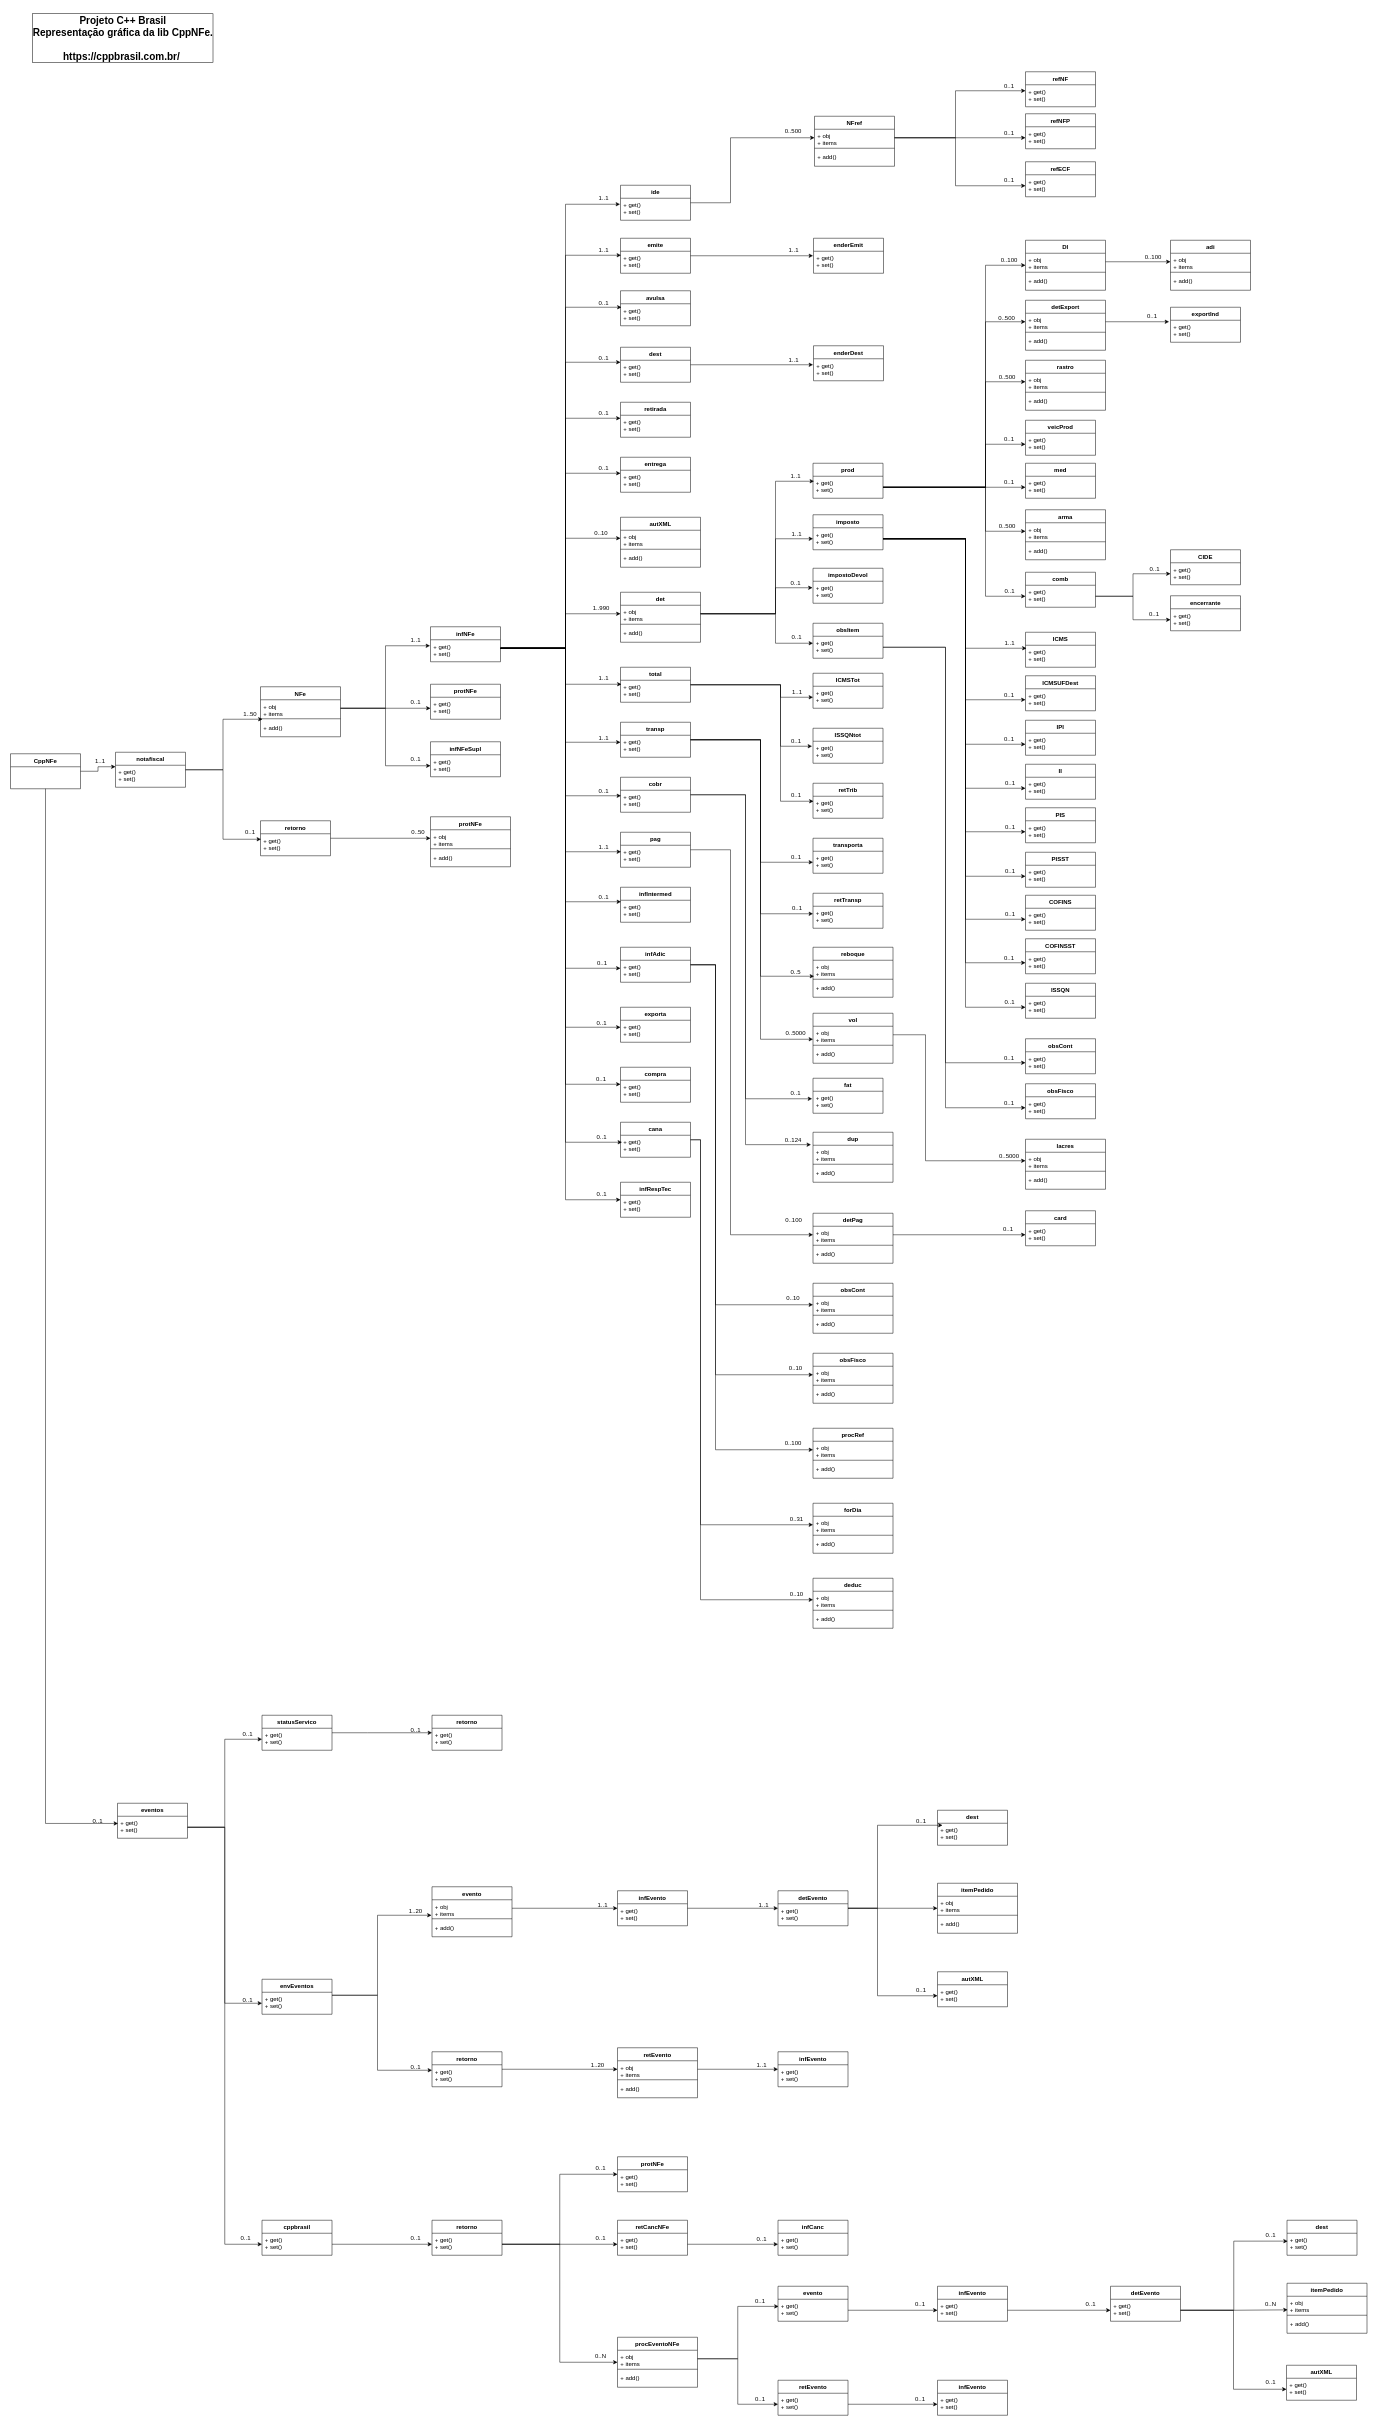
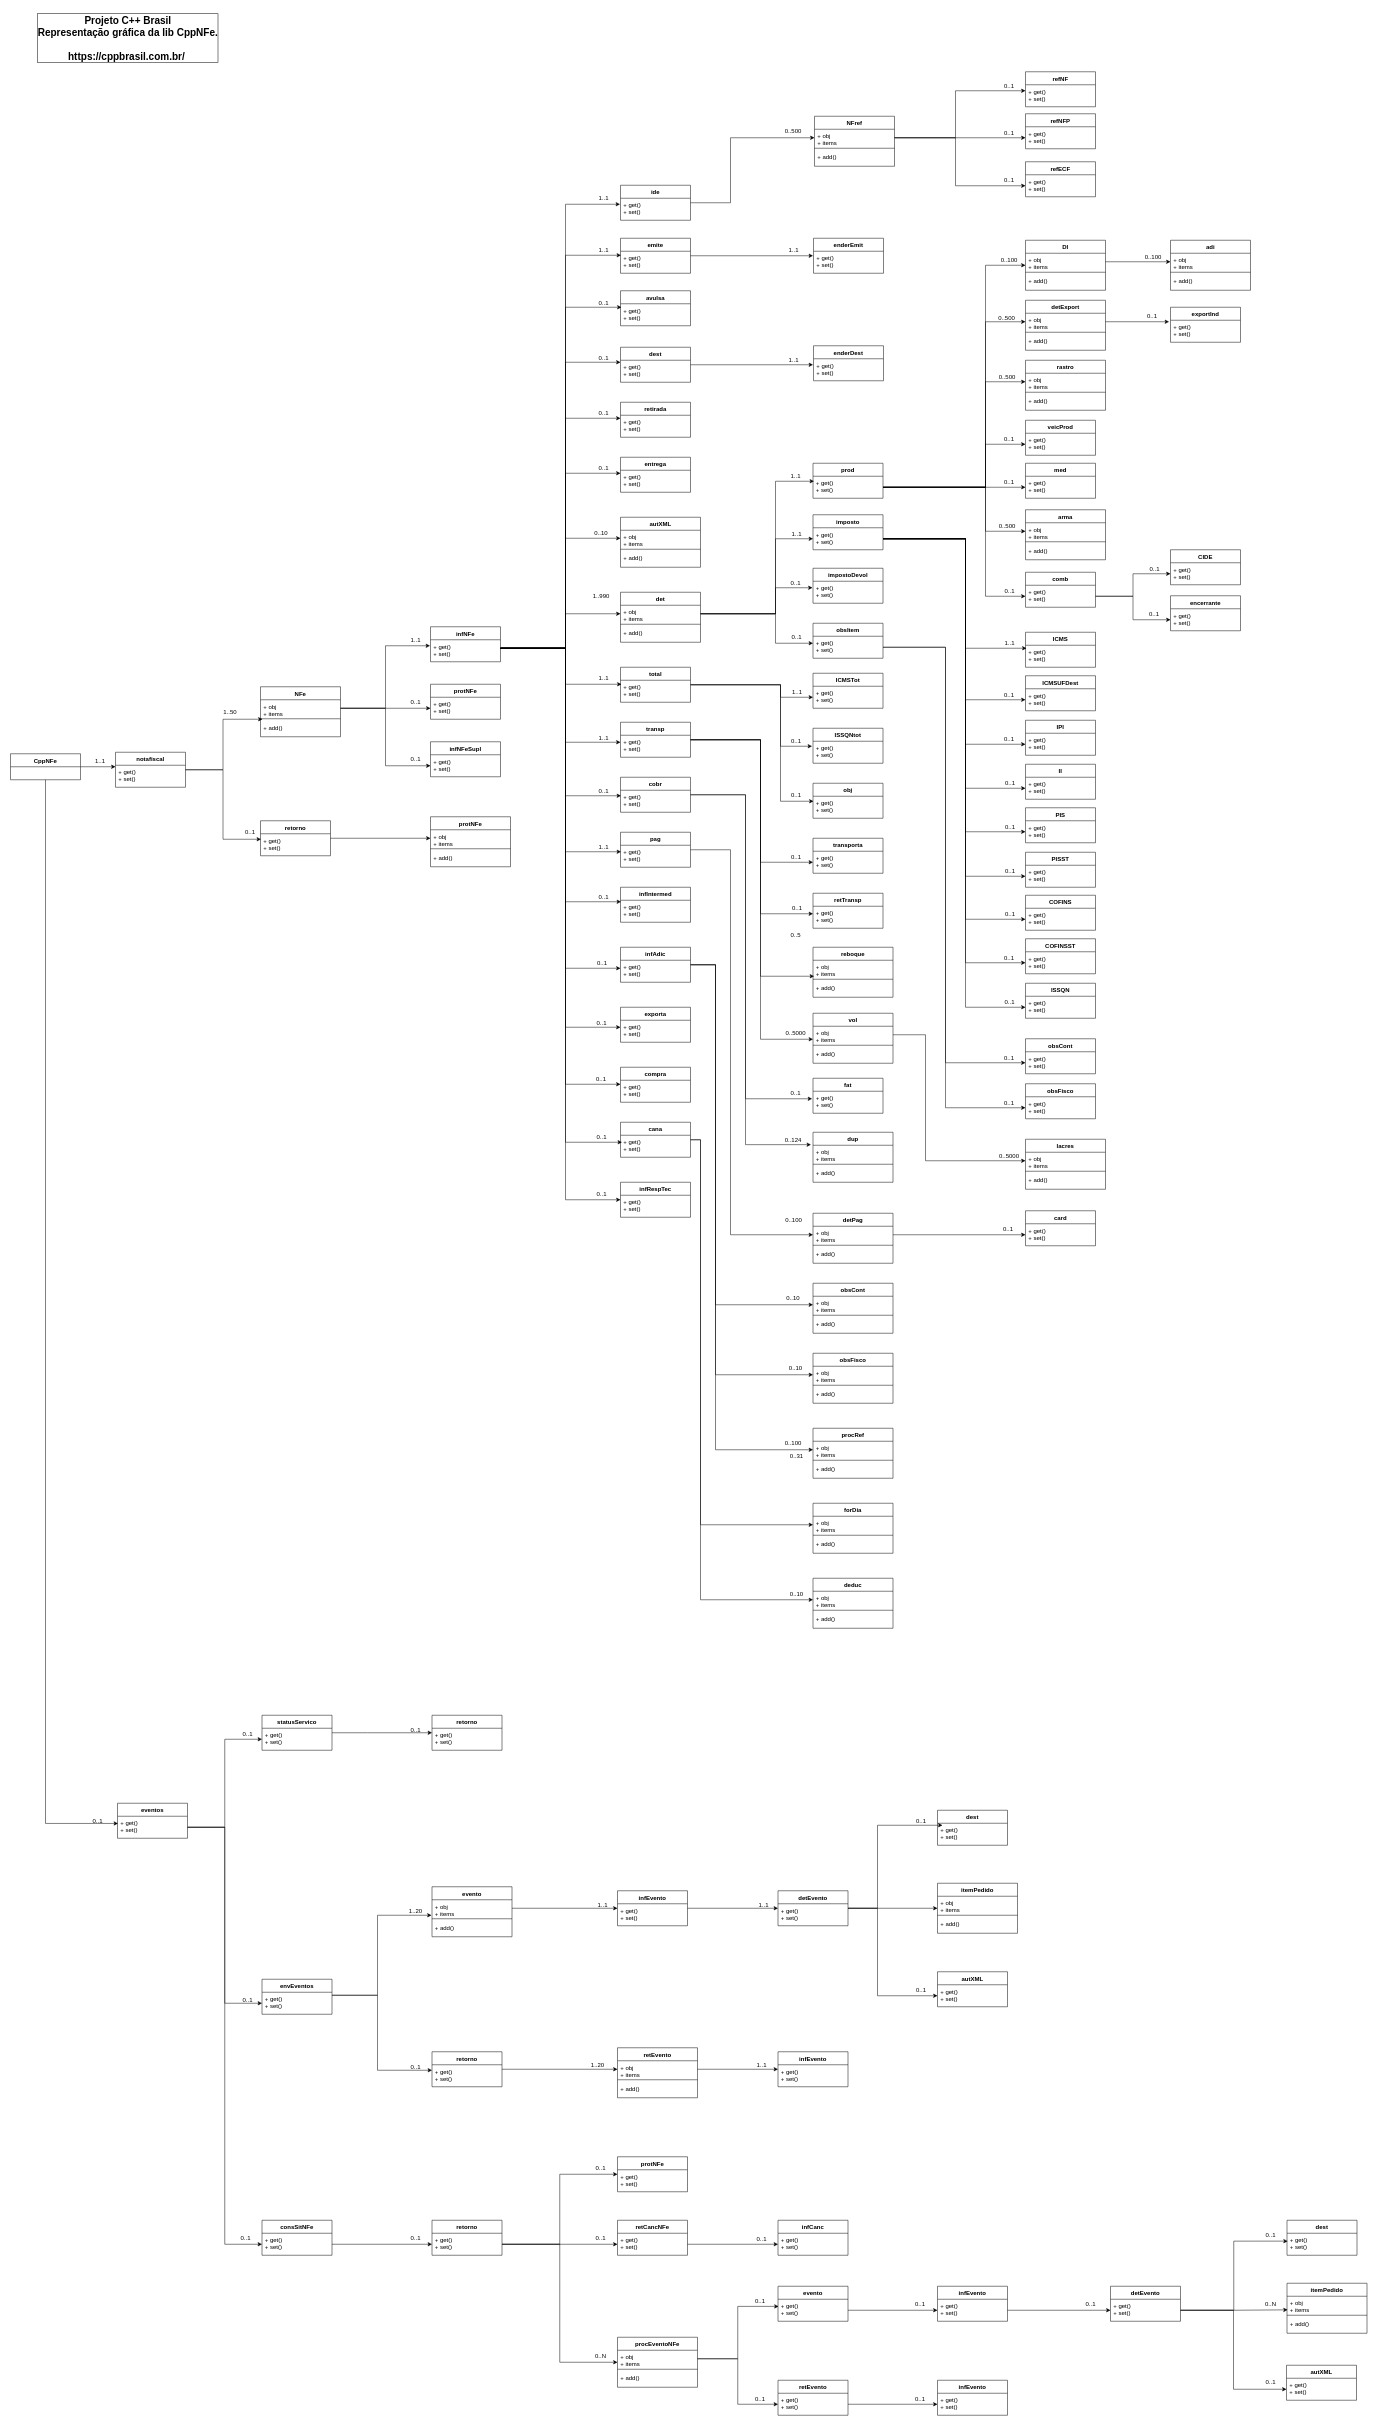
- <mxCell id="339" value="Projeto C++ Brasil&lt;br style=&quot;font-size: 20px;&quot;&gt;Representação gráfica da lib CppNFe.&lt;br style=&quot;font-size: 20px;&quot;&gt;&lt;br style=&quot;font-size: 20px;&quot;&gt;https://cppbrasil.com.br/&amp;nbsp;" style="text;html=1;strokeColor=none;fillColor=none;align=center;verticalAlign=middle;whiteSpace=wrap;rounded=0;fontStyle=1;fontSize=20;labelBorderColor=default;" parent="1" vertex="1"><mxGeometry x="50" y="20" width="390" height="110" as="geometry" /></mxCell>
+ <mxCell id="339" value="Projeto C++ Brasil&lt;br style=&quot;font-size: 20px;&quot;&gt;Representação gráfica da lib CppNFe.&lt;br style=&quot;font-size: 20px;&quot;&gt;&lt;br style=&quot;font-size: 20px;&quot;&gt;https://cppbrasil.com.br/&amp;nbsp;" style="text;html=1;strokeColor=none;fillColor=none;align=center;verticalAlign=middle;whiteSpace=wrap;rounded=0;fontStyle=1;fontSize=20;labelBorderColor=default;" parent="1" vertex="1"><mxGeometry x="60" y="20" width="390" height="110" as="geometry" /></mxCell>
- <mxCell id="122" value="1..990" style="text;html=1;resizable=0;autosize=1;align=center;verticalAlign=middle;points=[];fillColor=none;strokeColor=none;rounded=0;" parent="1" vertex="1"><mxGeometry x="1176" y="1206" width="50" height="20" as="geometry" /></mxCell>
+ <mxCell id="122" value="1..990" style="text;html=1;resizable=0;autosize=1;align=center;verticalAlign=middle;points=[];fillColor=none;strokeColor=none;rounded=0;" parent="1" vertex="1"><mxGeometry x="1176" y="1181" width="50" height="20" as="geometry" /></mxCell>
- <mxCell id="13" value="1..50" style="text;html=1;resizable=0;autosize=1;align=center;verticalAlign=middle;points=[];fillColor=none;strokeColor=none;rounded=0;" parent="1" vertex="1"><mxGeometry x="479" y="1418" width="40" height="20" as="geometry" /></mxCell>
+ <mxCell id="13" value="1..50" style="text;html=1;resizable=0;autosize=1;align=center;verticalAlign=middle;points=[];fillColor=none;strokeColor=none;rounded=0;" parent="1" vertex="1"><mxGeometry x="439" y="1413" width="40" height="20" as="geometry" /></mxCell>
- <mxCell id="4" value="CppNFe" style="swimlane;fontStyle=1;childLayout=stackLayout;horizontal=1;startSize=26;fillColor=none;horizontalStack=0;resizeParent=1;resizeParentMax=0;resizeLast=0;collapsible=1;marginBottom=0;" parent="1" vertex="1"><mxGeometry x="20" y="1507" width="140" height="70" as="geometry" /></mxCell>
+ <mxCell id="4" value="CppNFe" style="swimlane;fontStyle=1;childLayout=stackLayout;horizontal=1;startSize=26;fillColor=none;horizontalStack=0;resizeParent=1;resizeParentMax=0;resizeLast=0;collapsible=1;marginBottom=0;" parent="1" vertex="1"><mxGeometry x="20" y="1507" width="140" height="52" as="geometry" /></mxCell>
- <mxCell id="139" value="retTrib" style="swimlane;fontStyle=1;childLayout=stackLayout;horizontal=1;startSize=26;fillColor=none;horizontalStack=0;resizeParent=1;resizeParentMax=0;resizeLast=0;collapsible=1;marginBottom=0;" parent="1" vertex="1"><mxGeometry x="1625" y="1566" width="140" height="70" as="geometry" /></mxCell>
+ <mxCell id="139" value="obj" style="swimlane;fontStyle=1;childLayout=stackLayout;horizontal=1;startSize=26;fillColor=none;horizontalStack=0;resizeParent=1;resizeParentMax=0;resizeLast=0;collapsible=1;marginBottom=0;" parent="1" vertex="1"><mxGeometry x="1625" y="1566" width="140" height="70" as="geometry" /></mxCell>
- <mxCell id="46" value="0..50" style="text;html=1;resizable=0;autosize=1;align=center;verticalAlign=middle;points=[];fillColor=none;strokeColor=none;rounded=0;" parent="1" vertex="1"><mxGeometry x="815" y="1653" width="40" height="20" as="geometry" /></mxCell>
- <mxCell id="180" value="0..5" style="text;html=1;resizable=0;autosize=1;align=center;verticalAlign=middle;points=[];fillColor=none;strokeColor=none;rounded=0;" parent="1" vertex="1"><mxGeometry x="1570" y="1934" width="40" height="20" as="geometry" /></mxCell>
+ <mxCell id="180" value="0..5" style="text;html=1;resizable=0;autosize=1;align=center;verticalAlign=middle;points=[];fillColor=none;strokeColor=none;rounded=0;" parent="1" vertex="1"><mxGeometry x="1570" y="1859" width="40" height="20" as="geometry" /></mxCell>
- <mxCell id="186" value="0..31" style="text;html=1;resizable=0;autosize=1;align=center;verticalAlign=middle;points=[];fillColor=none;strokeColor=none;rounded=0;" parent="1" vertex="1"><mxGeometry x="1572" y="3027" width="40" height="20" as="geometry" /></mxCell>
+ <mxCell id="186" value="0..31" style="text;html=1;resizable=0;autosize=1;align=center;verticalAlign=middle;points=[];fillColor=none;strokeColor=none;rounded=0;" parent="1" vertex="1"><mxGeometry x="1572" y="2902" width="40" height="20" as="geometry" /></mxCell>
- <mxCell id="397" value="cppbrasil" style="swimlane;fontStyle=1;childLayout=stackLayout;horizontal=1;startSize=26;fillColor=none;horizontalStack=0;resizeParent=1;resizeParentMax=0;resizeLast=0;collapsible=1;marginBottom=0;" vertex="1" parent="1"><mxGeometry x="523" y="4440" width="140" height="70" as="geometry" /></mxCell>
+ <mxCell id="397" value="consSitNFe" style="swimlane;fontStyle=1;childLayout=stackLayout;horizontal=1;startSize=26;fillColor=none;horizontalStack=0;resizeParent=1;resizeParentMax=0;resizeLast=0;collapsible=1;marginBottom=0;" vertex="1" parent="1"><mxGeometry x="523" y="4440" width="140" height="70" as="geometry" /></mxCell>
